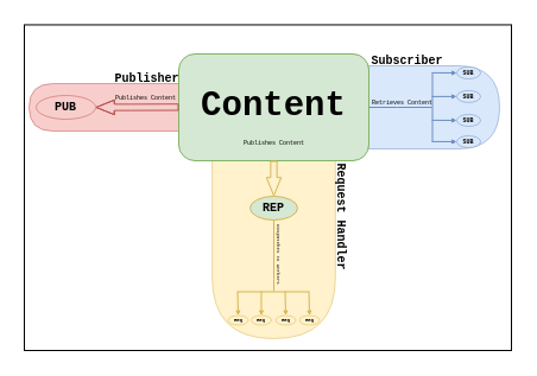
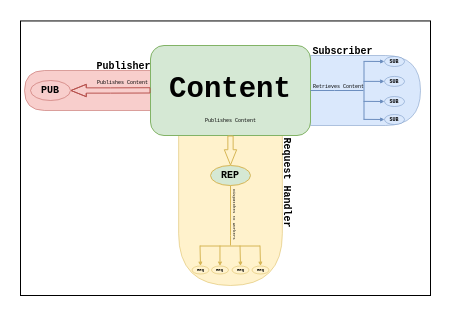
- <mxCell id="8" value="PUB" style="ellipse;whiteSpace=wrap;html=1;fontFamily=Courier New;fontSize=10;fontStyle=1;fillColor=#f8cecc;strokeColor=#b85450;strokeWidth=0.5;" vertex="1" parent="1"><mxGeometry x="30" y="80" width="50" height="20" as="geometry" /></mxCell>
+ <mxCell id="8" value="PUB" style="ellipse;whiteSpace=wrap;html=1;fontFamily=Courier New;fontSize=10;fontStyle=1;fillColor=#f8cecc;strokeColor=#b85450;strokeWidth=0.5;" vertex="1" parent="1"><mxGeometry x="30" y="80" width="40" height="20" as="geometry" /></mxCell>
